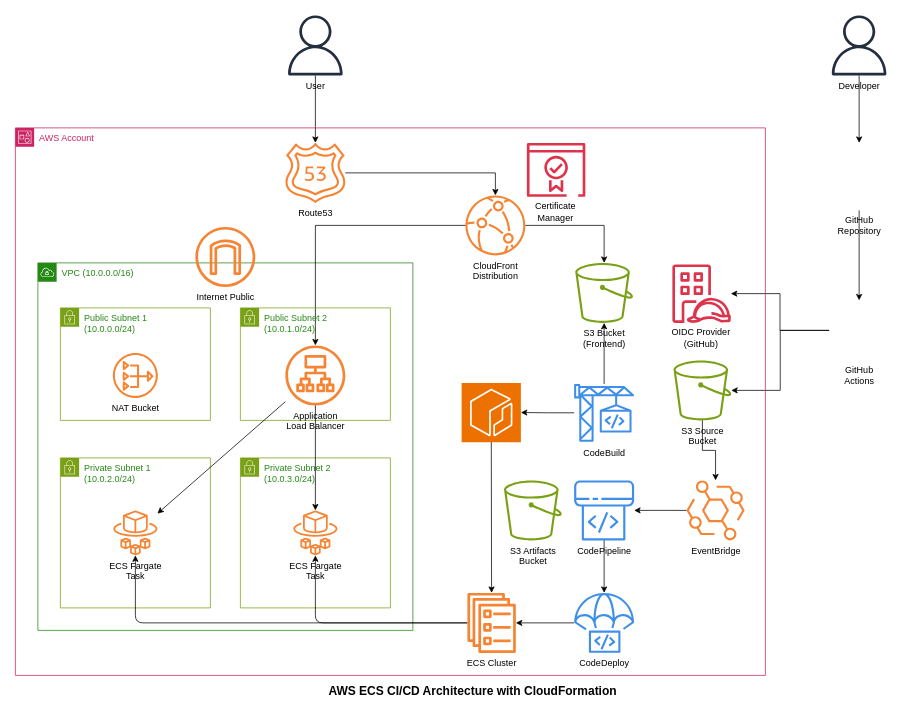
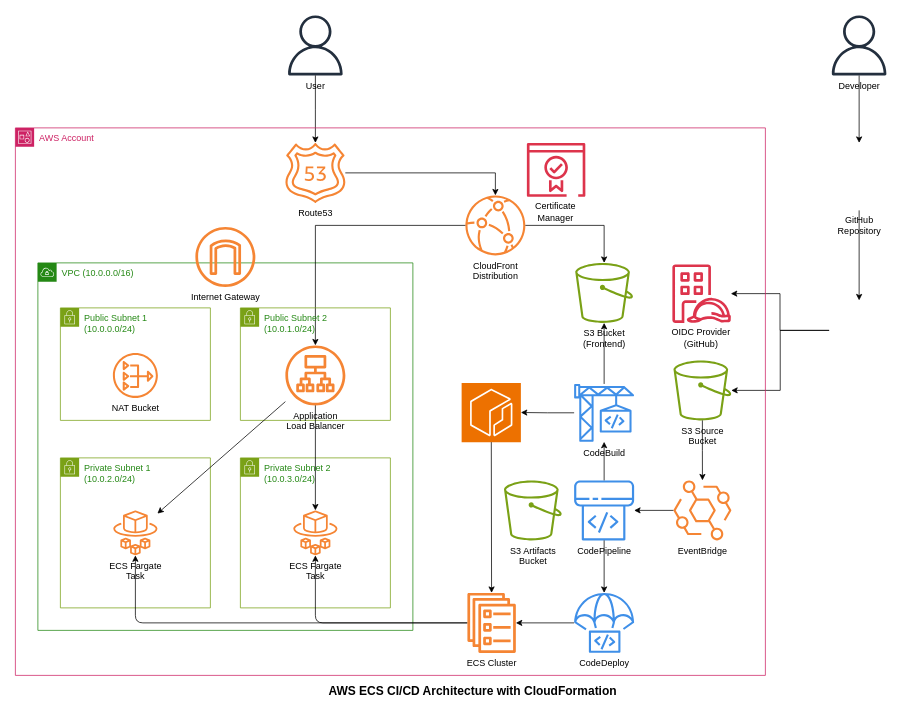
- <mxCell id="25" value="Internet Public" style="outlineConnect=0;dashed=0;verticalLabelPosition=bottom;verticalAlign=top;align=center;html=1;shape=mxgraph.aws4.internet_gateway;fillColor=#F58534;gradientColor=none;" parent="1" vertex="1"><mxGeometry x="260" y="302" width="80" height="80" as="geometry" /></mxCell>
+ <mxCell id="25" value="Internet Gateway" style="outlineConnect=0;dashed=0;verticalLabelPosition=bottom;verticalAlign=top;align=center;html=1;shape=mxgraph.aws4.internet_gateway;fillColor=#F58534;gradientColor=none;" parent="1" vertex="1"><mxGeometry x="260" y="302" width="80" height="80" as="geometry" /></mxCell>
- <mxCell id="59" value="GitHub&lt;div&gt;Actions&lt;/div&gt;" style="text;html=1;align=center;verticalAlign=middle;resizable=0;points=[];autosize=1;strokeColor=none;fillColor=none;" parent="57" vertex="1"><mxGeometry x="10" y="80" width="60" height="40" as="geometry" /></mxCell>
+ <mxCell id="19" style="edgeStyle=orthogonalEdgeStyle;rounded=0;orthogonalLoop=1;jettySize=auto;html=1;" parent="1" source="5" target="6" edge="1"><mxGeometry relative="1" as="geometry" /></mxCell>
- <mxCell id="10" value="EventBridge" style="outlineConnect=0;dashed=0;verticalLabelPosition=bottom;verticalAlign=top;align=center;html=1;shape=mxgraph.aws4.eventbridge;fillColor=#F58534;gradientColor=none;" parent="1" vertex="1"><mxGeometry x="896" y="640" width="115" height="80" as="geometry" /></mxCell>
+ <mxCell id="10" value="EventBridge" style="outlineConnect=0;dashed=0;verticalLabelPosition=bottom;verticalAlign=top;align=center;html=1;shape=mxgraph.aws4.eventbridge;fillColor=#F58534;gradientColor=none;" parent="1" vertex="1"><mxGeometry x="896" y="640" width="80" height="80" as="geometry" /></mxCell>
